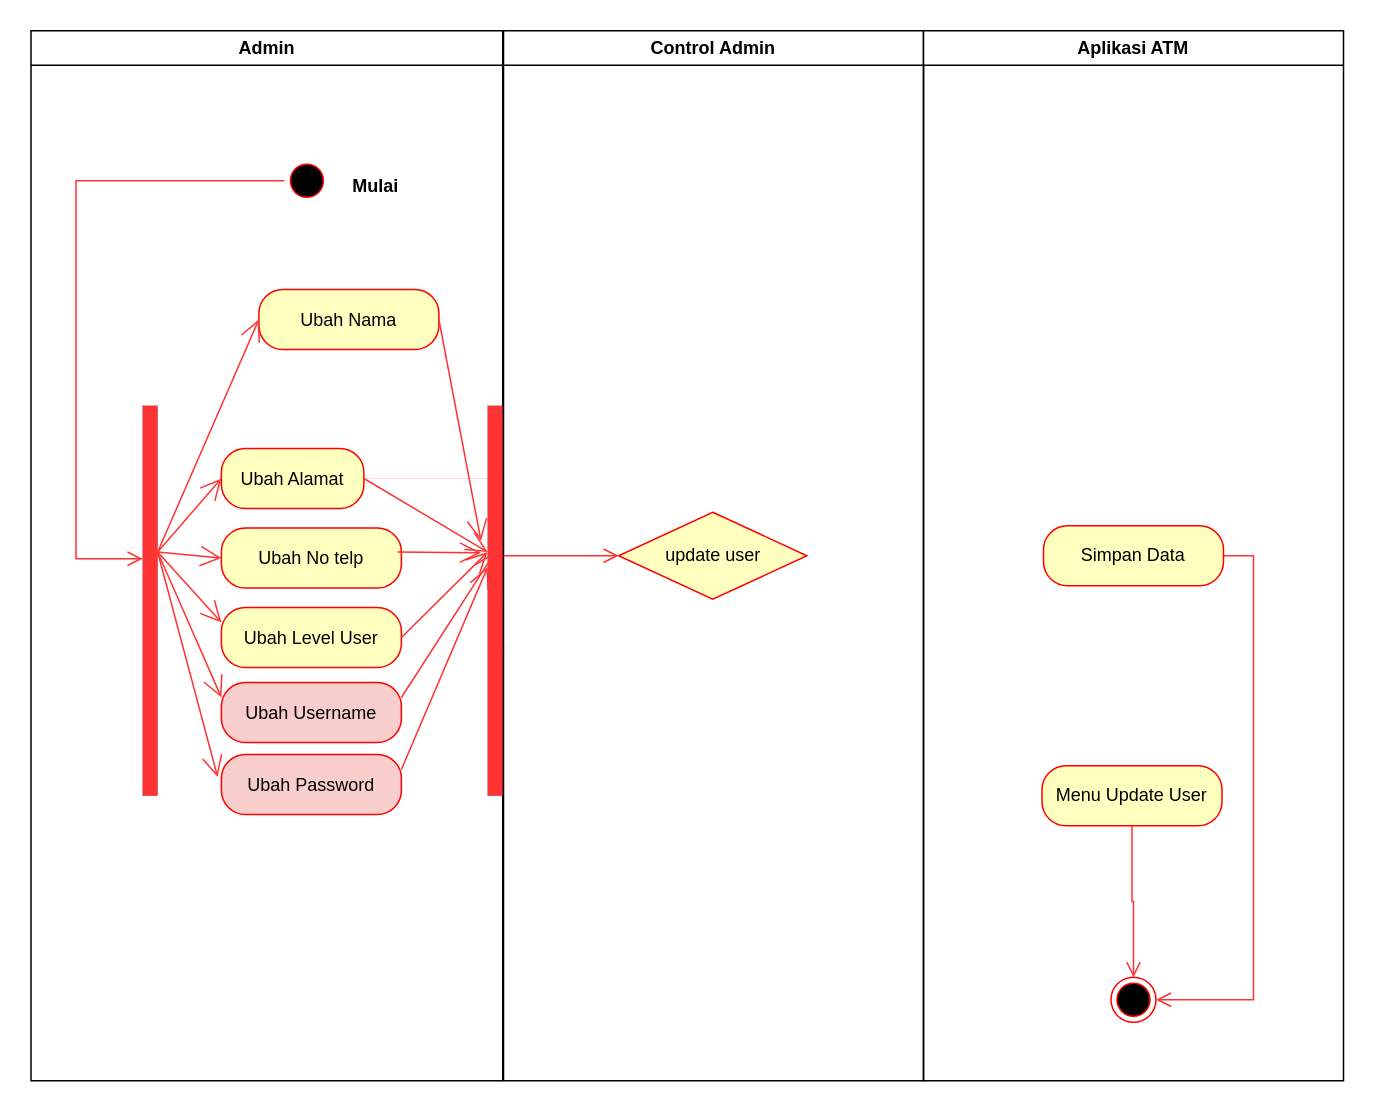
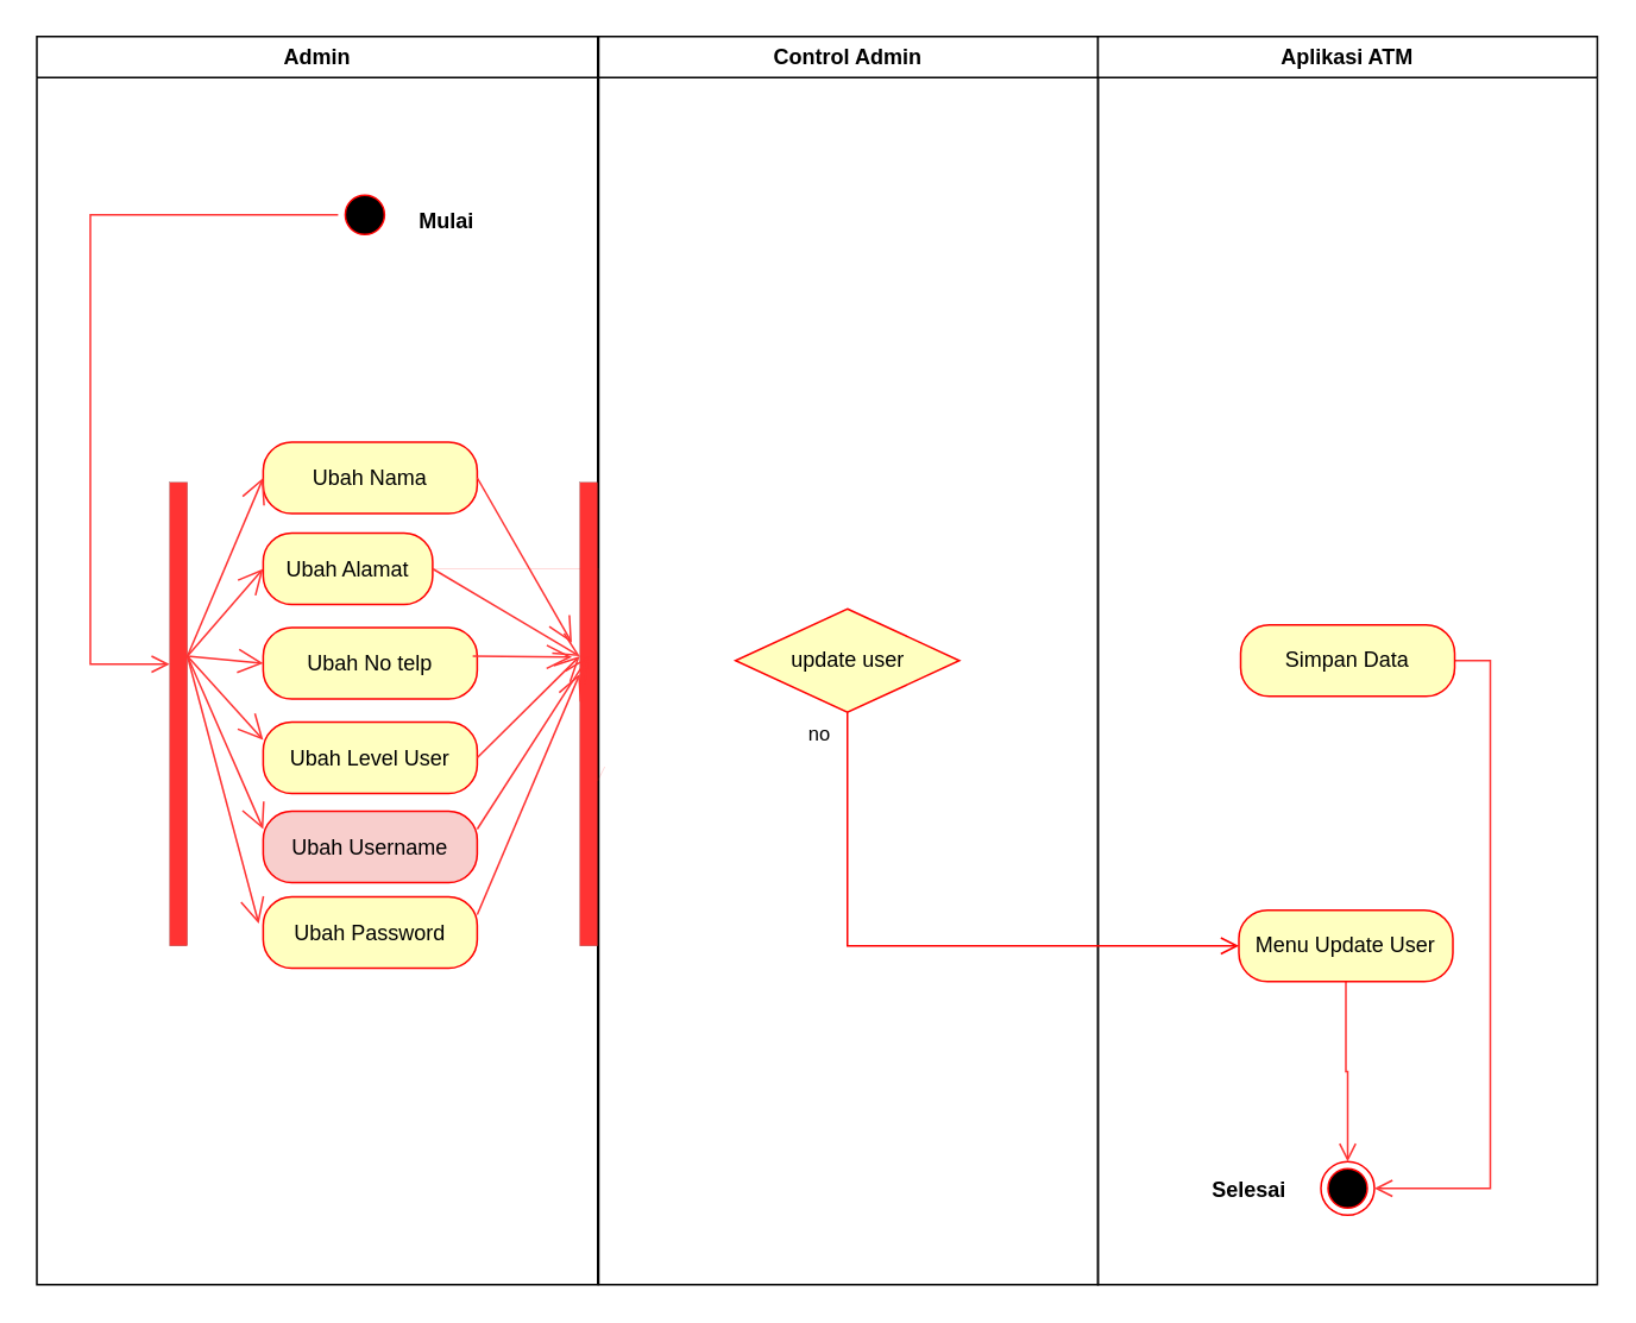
- <mxCell id="6" value="Ubah Nama" style="rounded=1;whiteSpace=wrap;html=1;arcSize=40;fontColor=#000000;fillColor=#ffffc0;strokeColor=#ff0000;" vertex="1" parent="2"><mxGeometry x="151.93" y="172.5" width="120" height="40" as="geometry" /></mxCell>
+ <mxCell id="6" value="Ubah Nama" style="rounded=1;whiteSpace=wrap;html=1;arcSize=40;fontColor=#000000;fillColor=#ffffc0;strokeColor=#ff0000;" vertex="1" parent="2"><mxGeometry x="126.93" y="227.5" width="120" height="40" as="geometry" /></mxCell>
- <mxCell id="17" style="edgeStyle=orthogonalEdgeStyle;rounded=0;orthogonalLoop=1;jettySize=auto;html=1;exitX=0;exitY=0.5;exitDx=0;exitDy=0;entryX=0;entryY=0.5;entryDx=0;entryDy=0;strokeColor=#FF3333;strokeWidth=1;endArrow=open;endFill=0;endSize=8;" edge="1" parent="14" source="14" target="15"><mxGeometry relative="1" as="geometry" /></mxCell>
- <mxCell id="11" value="Ubah Password" style="rounded=1;whiteSpace=wrap;html=1;arcSize=40;fontColor=#000000;fillColor=#f8cecc;strokeColor=#ff0000;" vertex="1" parent="2"><mxGeometry x="126.93" y="482.5" width="120" height="40" as="geometry" /></mxCell>
+ <mxCell id="11" value="Ubah Password" style="rounded=1;whiteSpace=wrap;html=1;arcSize=40;fontColor=#000000;fillColor=#ffffc0;strokeColor=#ff0000;" vertex="1" parent="2"><mxGeometry x="126.93" y="482.5" width="120" height="40" as="geometry" /></mxCell>
+ <mxCell id="38" value="no" style="edgeStyle=orthogonalEdgeStyle;html=1;align=left;verticalAlign=bottom;endArrow=open;endSize=8;strokeColor=#ff0000;rounded=0;strokeWidth=1;exitX=0.5;exitY=1;exitDx=0;exitDy=0;entryX=0;entryY=0.5;entryDx=0;entryDy=0;" edge="1" parent="1" source="15" target="25"><mxGeometry x="-0.88" y="-24" relative="1" as="geometry"><mxPoint x="565" y="470" as="targetPoint" /><mxPoint x="495" y="475" as="sourcePoint" /><mxPoint as="offset" /></mxGeometry></mxCell>
+ <mxCell id="21" value="Selesai" style="text;align=center;fontStyle=1;verticalAlign=middle;spacingLeft=3;spacingRight=3;strokeColor=none;rotatable=0;points=[[0,0.5],[1,0.5]];portConstraint=eastwest;" vertex="1" parent="19"><mxGeometry x="45" y="633" width="80" height="26" as="geometry" /></mxCell>
